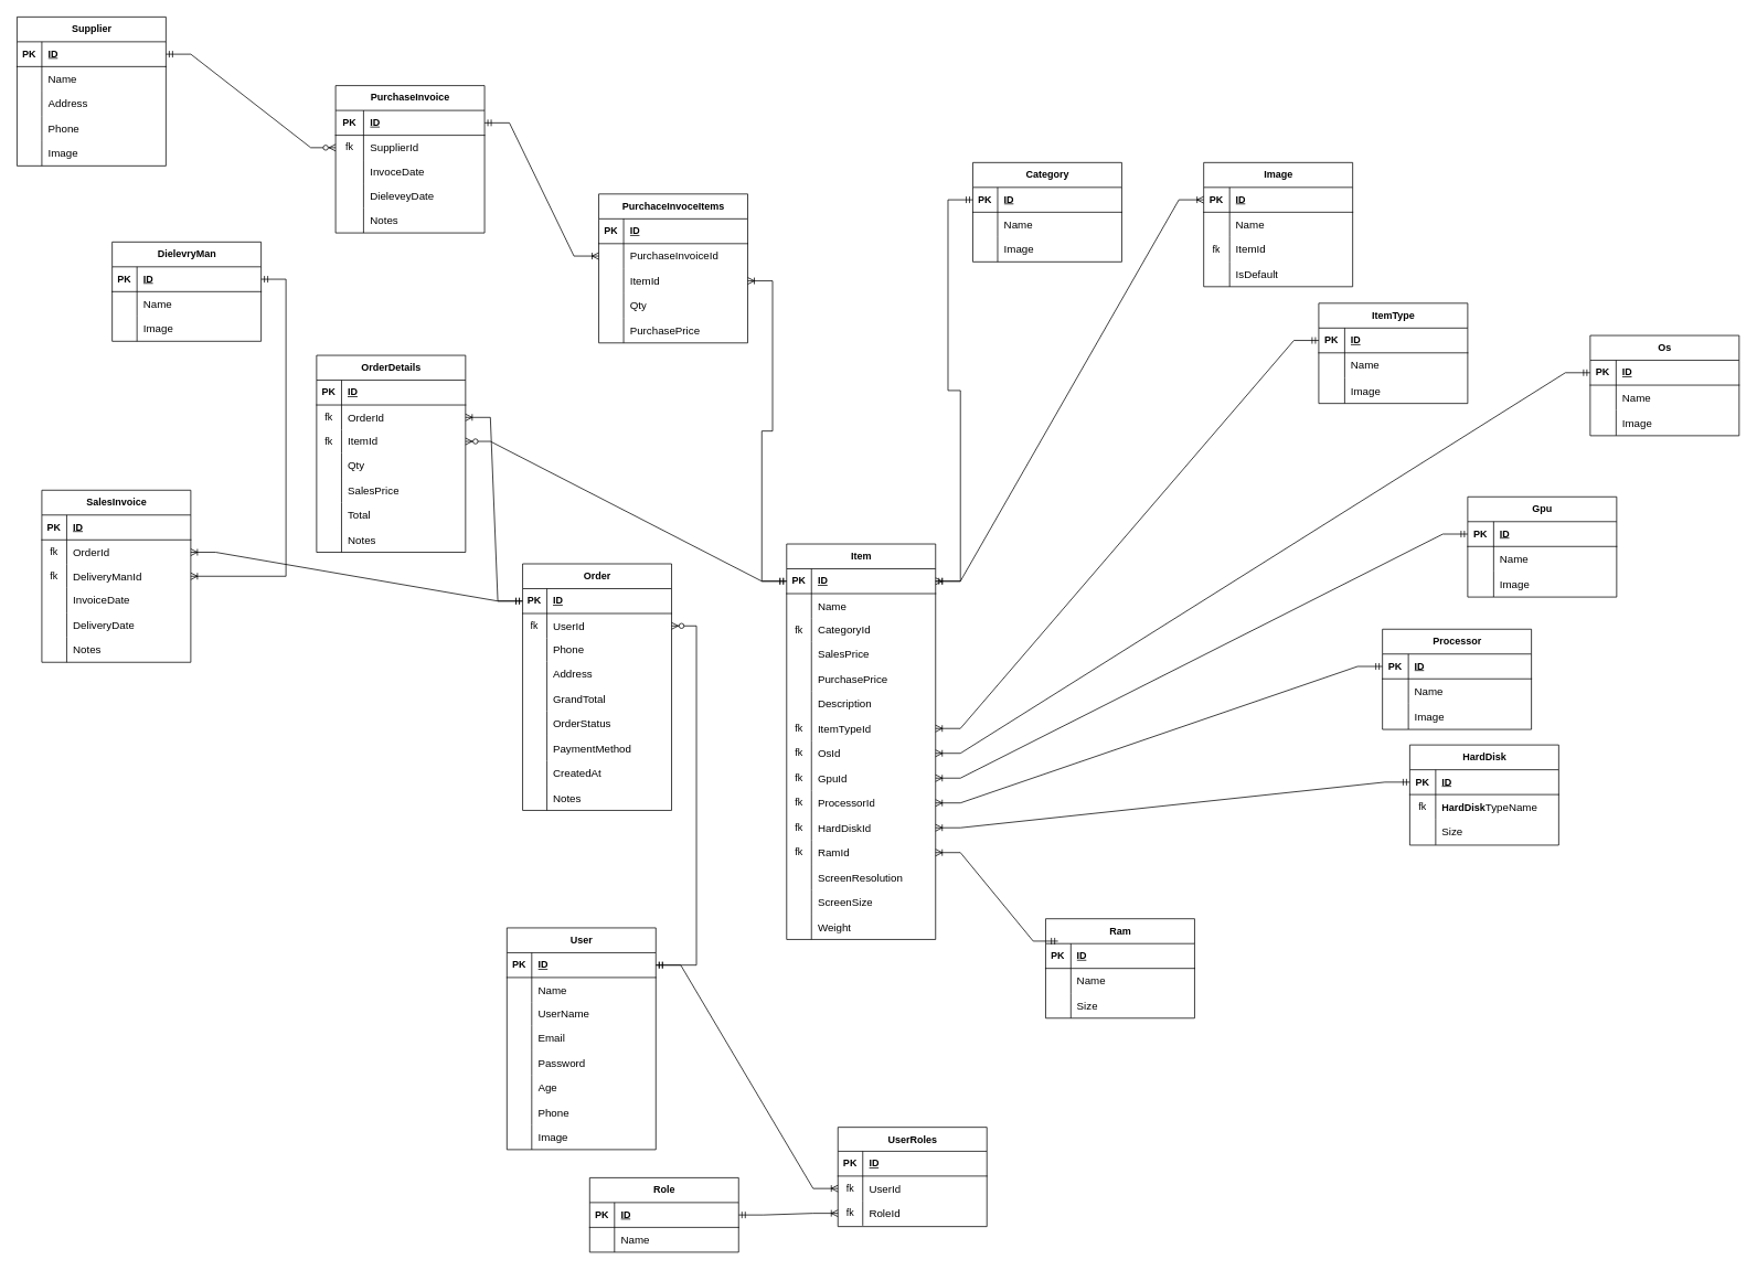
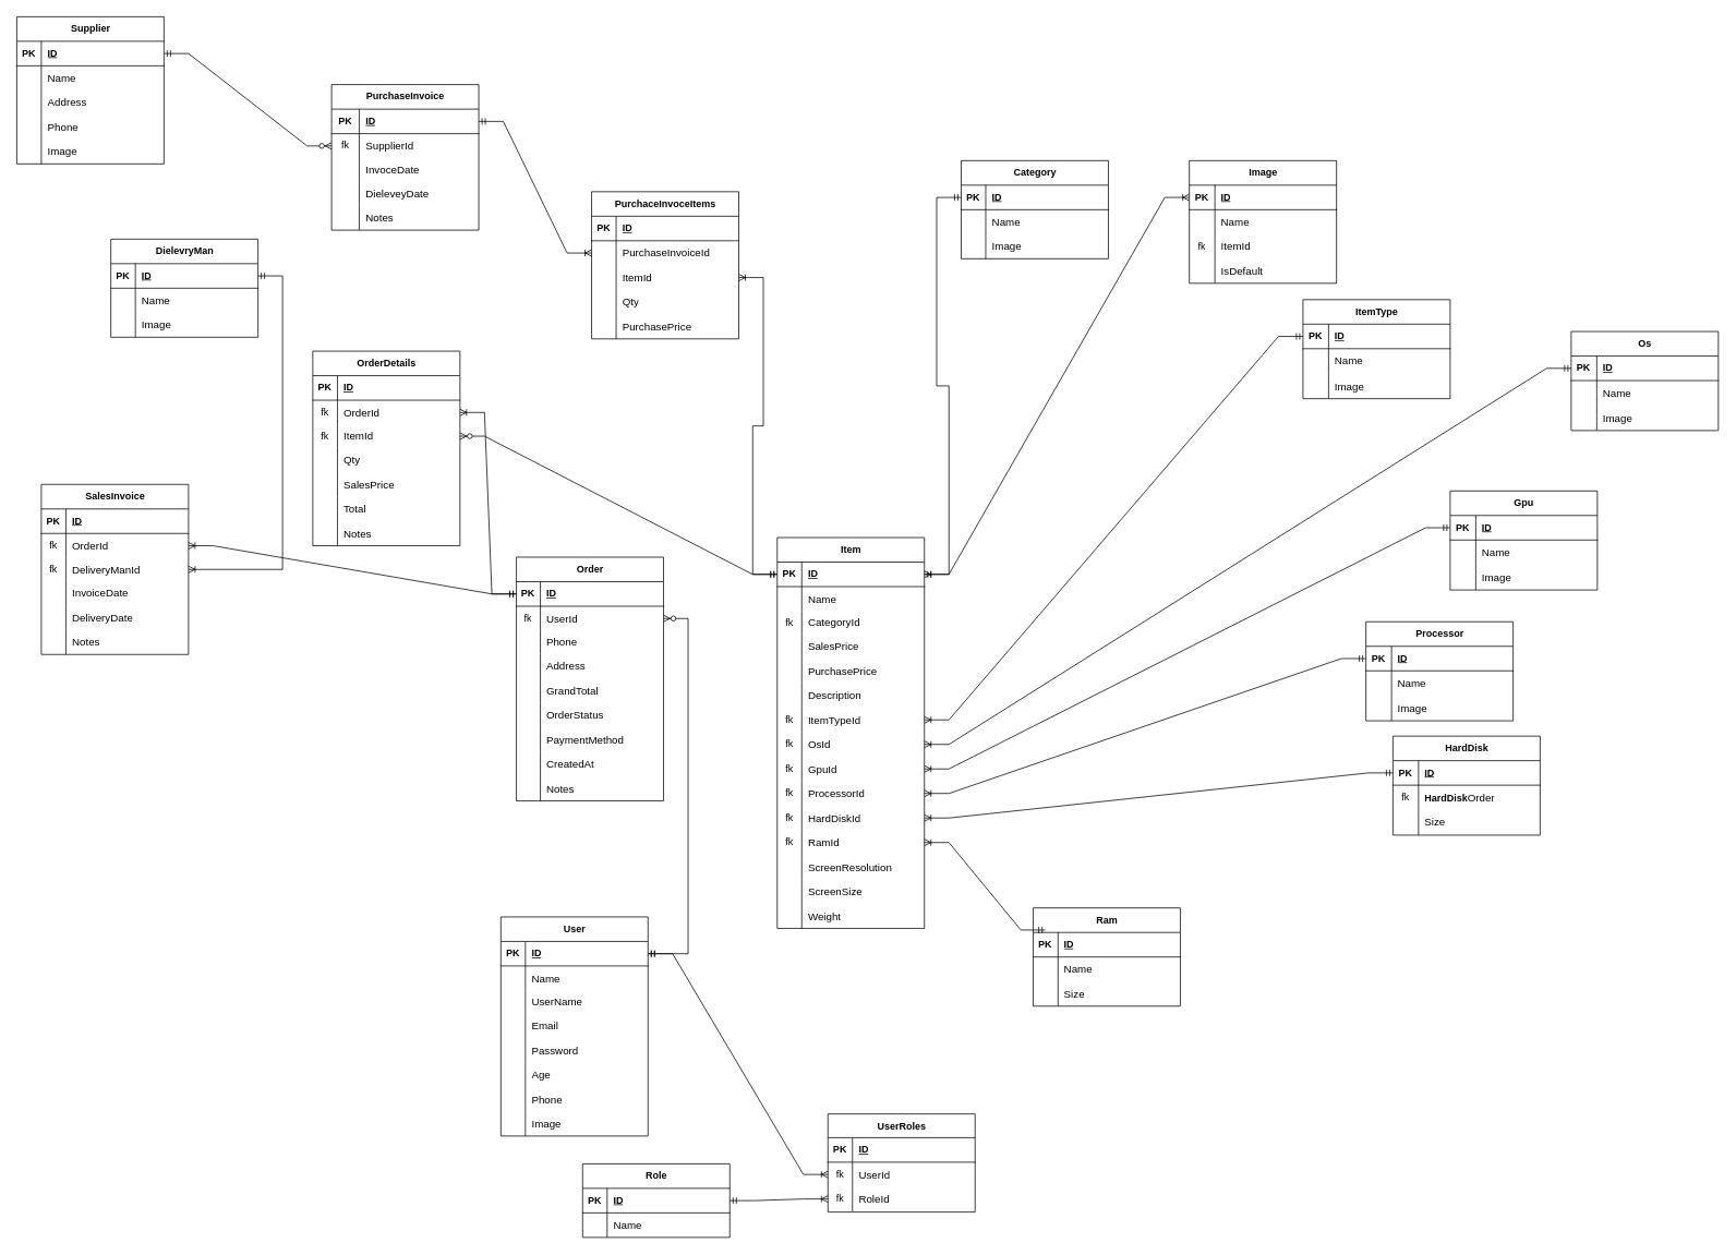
- <mxCell id="189" value="&lt;span style=&quot;font-size: 12px; font-weight: 700; text-align: center; text-wrap-mode: nowrap;&quot;&gt;HardDisk&lt;/span&gt;TypeName" style="shape=partialRectangle;connectable=0;fillColor=none;top=0;left=0;bottom=0;right=0;align=left;spacingLeft=6;overflow=hidden;whiteSpace=wrap;html=1;fontStyle=0;fontSize=13;" parent="187" vertex="1"><mxGeometry x="31.314" width="148.686" height="30" as="geometry"><mxRectangle width="148.686" height="30" as="alternateBounds" /></mxGeometry></mxCell>
+ <mxCell id="189" value="&lt;span style=&quot;font-size: 12px; font-weight: 700; text-align: center; text-wrap-mode: nowrap;&quot;&gt;HardDisk&lt;/span&gt;Order" style="shape=partialRectangle;connectable=0;fillColor=none;top=0;left=0;bottom=0;right=0;align=left;spacingLeft=6;overflow=hidden;whiteSpace=wrap;html=1;fontStyle=0;fontSize=13;" parent="187" vertex="1"><mxGeometry x="31.314" width="148.686" height="30" as="geometry"><mxRectangle width="148.686" height="30" as="alternateBounds" /></mxGeometry></mxCell>
